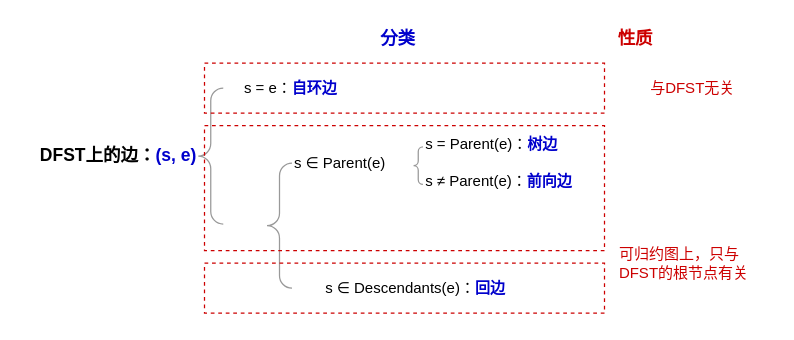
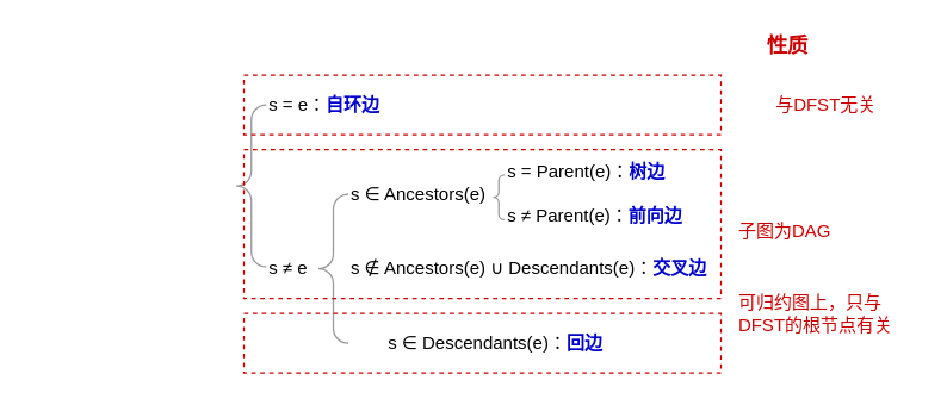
- <mxCell id="15" value="&lt;font style=&quot;font-size: 14px&quot;&gt;&lt;b&gt;&lt;font color=&quot;#0000CC&quot;&gt;分类&lt;/font&gt;&lt;/b&gt;&lt;/font&gt;" style="text;html=1;strokeColor=none;fillColor=none;align=center;verticalAlign=middle;whiteSpace=wrap;rounded=0;dashed=1;hachureGap=4;pointerEvents=0;" parent="1" vertex="1"><mxGeometry x="288" y="20" width="60" height="20" as="geometry" /></mxCell>
- <mxCell id="16" value="&lt;font style=&quot;font-size: 14px&quot;&gt;&lt;b&gt;&lt;font color=&quot;#CC0000&quot;&gt;性质&lt;/font&gt;&lt;/b&gt;&lt;/font&gt;" style="text;html=1;strokeColor=none;fillColor=none;align=center;verticalAlign=middle;whiteSpace=wrap;rounded=0;dashed=1;hachureGap=4;pointerEvents=0;" parent="1" vertex="1"><mxGeometry x="483" y="20" width="50" height="20" as="geometry" /></mxCell>
+ <mxCell id="16" value="&lt;font style=&quot;font-size: 14px&quot;&gt;&lt;b&gt;&lt;font color=&quot;#CC0000&quot;&gt;性质&lt;/font&gt;&lt;/b&gt;&lt;/font&gt;" style="text;html=1;strokeColor=none;fillColor=none;align=center;verticalAlign=middle;whiteSpace=wrap;rounded=0;dashed=1;hachureGap=4;pointerEvents=0;" parent="1" vertex="1"><mxGeometry x="503" y="20" width="50" height="20" as="geometry" /></mxCell>
- <mxCell id="17" value="&lt;div align=&quot;left&quot;&gt;s = e：&lt;font color=&quot;#0000CC&quot;&gt;&lt;b&gt;自环边&lt;/b&gt;&lt;/font&gt;&lt;/div&gt;" style="text;html=1;strokeColor=none;fillColor=none;align=left;verticalAlign=middle;whiteSpace=wrap;rounded=0;hachureGap=4;pointerEvents=0;" parent="1" vertex="1"><mxGeometry x="193" y="60" width="85" height="20" as="geometry" /></mxCell>
+ <mxCell id="17" value="&lt;div align=&quot;left&quot;&gt;s = e：&lt;font color=&quot;#0000CC&quot;&gt;&lt;b&gt;自环边&lt;/b&gt;&lt;/font&gt;&lt;/div&gt;" style="text;html=1;strokeColor=none;fillColor=none;align=left;verticalAlign=middle;whiteSpace=wrap;rounded=0;hachureGap=4;pointerEvents=0;" parent="1" vertex="1"><mxGeometry x="178" y="60" width="85" height="20" as="geometry" /></mxCell>
- <mxCell id="2" value="&lt;div style=&quot;font-size: 14px&quot; align=&quot;right&quot;&gt;&lt;b&gt;&lt;font style=&quot;font-size: 14px&quot;&gt;DFST上的边：&lt;font style=&quot;font-size: 14px&quot; color=&quot;#0000CC&quot;&gt;(s, e)&lt;/font&gt;&lt;/font&gt;&lt;/b&gt;&lt;/div&gt;" style="text;html=1;strokeColor=none;fillColor=none;align=right;verticalAlign=middle;whiteSpace=wrap;rounded=0;hachureGap=4;pointerEvents=0;" parent="1" vertex="1"><mxGeometry x="20.5" y="114.38" width="137.5" height="20" as="geometry" /></mxCell>
- <mxCell id="6" value="&lt;div align=&quot;left&quot;&gt;s ∈ Parent(e)&lt;/div&gt;" style="text;html=1;strokeColor=none;fillColor=none;align=left;verticalAlign=middle;whiteSpace=wrap;rounded=0;hachureGap=4;pointerEvents=0;" parent="1" vertex="1"><mxGeometry x="233" y="120" width="100" height="20" as="geometry" /></mxCell>
+ <mxCell id="6" value="&lt;div align=&quot;left&quot;&gt;s ∈ Ancestors(e)&lt;/div&gt;" style="text;html=1;strokeColor=none;fillColor=none;align=left;verticalAlign=middle;whiteSpace=wrap;rounded=0;hachureGap=4;pointerEvents=0;" parent="1" vertex="1"><mxGeometry x="233" y="120" width="100" height="20" as="geometry" /></mxCell>
+ <mxCell id="13" value="&lt;div align=&quot;left&quot;&gt;&lt;font color=&quot;#CC0000&quot;&gt;子图为DAG&lt;/font&gt;&lt;br&gt;&lt;/div&gt;" style="text;html=1;strokeColor=none;fillColor=none;align=left;verticalAlign=middle;whiteSpace=wrap;rounded=0;dashed=1;hachureGap=4;pointerEvents=0;" parent="1" vertex="1"><mxGeometry x="493" y="145" width="70" height="20" as="geometry" /></mxCell>
+ <mxCell id="4" value="&lt;div align=&quot;left&quot;&gt;s ≠ e&lt;/div&gt;" style="text;html=1;strokeColor=none;fillColor=none;align=left;verticalAlign=middle;whiteSpace=wrap;rounded=0;hachureGap=4;pointerEvents=0;" parent="1" vertex="1"><mxGeometry x="178" y="170" width="35" height="20" as="geometry" /></mxCell>
+ <mxCell id="8" value="&lt;div align=&quot;left&quot;&gt;s ∉ Ancestors(e) ∪ Descendants(e)：&lt;font color=&quot;#0000CC&quot;&gt;&lt;b&gt;交叉边&lt;/b&gt;&lt;/font&gt;&lt;/div&gt;" style="text;html=1;strokeColor=none;fillColor=none;align=left;verticalAlign=middle;whiteSpace=wrap;rounded=0;hachureGap=4;pointerEvents=0;" parent="1" vertex="1"><mxGeometry x="233" y="170" width="250" height="20" as="geometry" /></mxCell>
